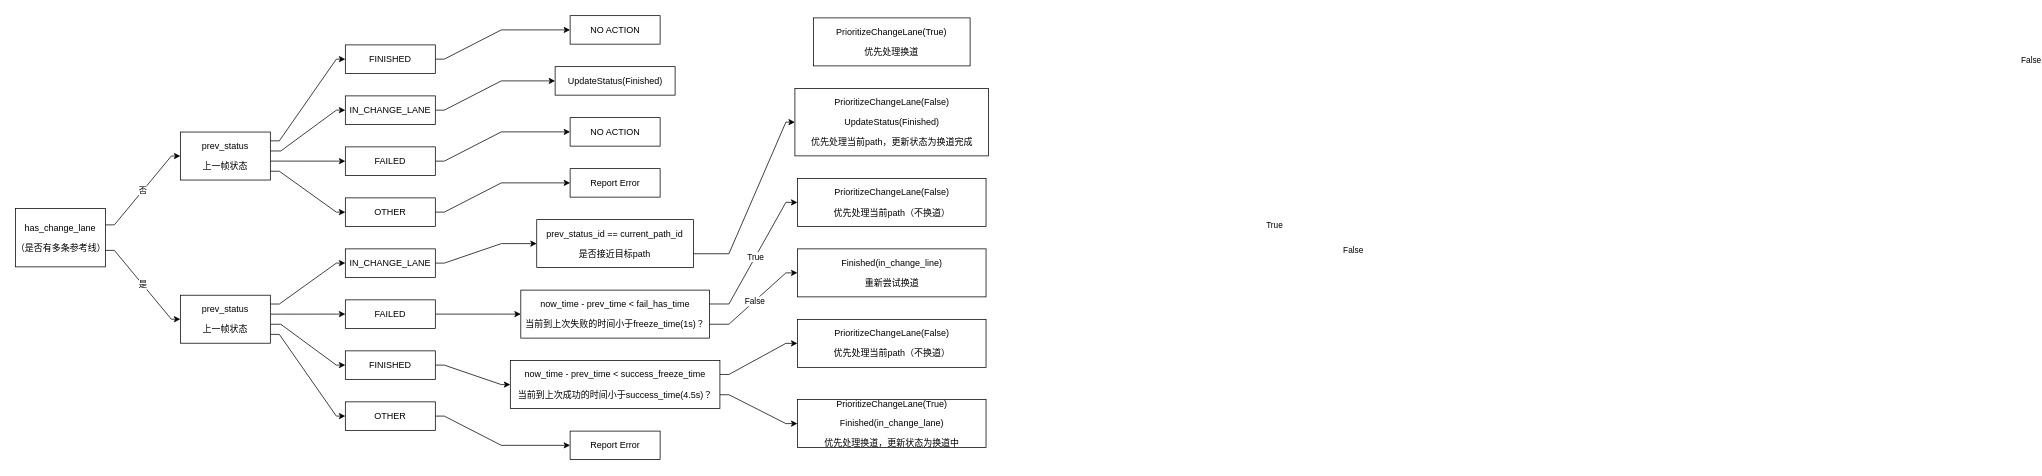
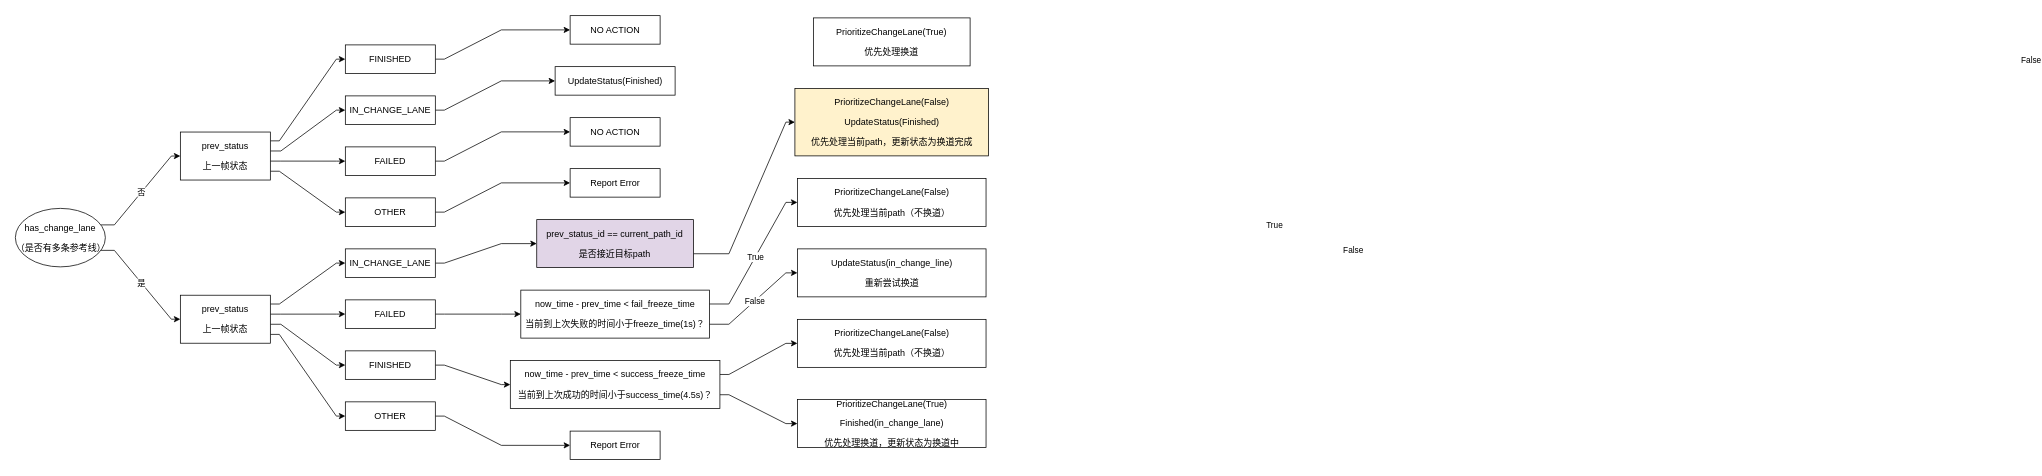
- <mxCell id="43" value="&lt;p&gt;PrioritizeChangeLane(False)&lt;br&gt;&lt;/p&gt;&lt;p&gt;UpdateStatus(Finished)&lt;br&gt;&lt;/p&gt;&lt;p&gt;优先处理当前path，更新状态为换道完成&lt;/p&gt;" style="rounded=0;whiteSpace=wrap;html=1;" parent="1" vertex="1"><mxGeometry x="1059.5" y="117" width="258.25" height="90" as="geometry" /></mxCell>
+ <mxCell id="43" value="&lt;p&gt;PrioritizeChangeLane(False)&lt;br&gt;&lt;/p&gt;&lt;p&gt;UpdateStatus(Finished)&lt;br&gt;&lt;/p&gt;&lt;p&gt;优先处理当前path，更新状态为换道完成&lt;/p&gt;" style="rounded=0;whiteSpace=wrap;html=1;fillColor=#fff2cc;" parent="1" vertex="1"><mxGeometry x="1059.5" y="117" width="258.25" height="90" as="geometry" /></mxCell>
- <mxCell id="4" value="&lt;p&gt;has_change_lane&lt;/p&gt;&lt;p&gt;（是否有多条参考线）&lt;/p&gt;" style="rounded=0;whiteSpace=wrap;html=1;" parent="1" vertex="1"><mxGeometry y="277" width="120" height="78" as="geometry" x="20" /></mxCell>
+ <mxCell id="4" value="&lt;p&gt;has_change_lane&lt;/p&gt;&lt;p&gt;（是否有多条参考线）&lt;/p&gt;" style="ellipse;whiteSpace=wrap;html=1;" parent="1" vertex="1"><mxGeometry y="277" width="120" height="78" as="geometry" x="20" /></mxCell>
- <mxCell id="37" value="&lt;p&gt;prev_status_id == current_path_id&lt;/p&gt;&lt;p&gt;&lt;span&gt;是否接近目标path&lt;/span&gt;&lt;/p&gt;" style="rounded=0;whiteSpace=wrap;html=1;" parent="1" vertex="1"><mxGeometry x="715.25" y="292" width="209" height="64" as="geometry" /></mxCell>
+ <mxCell id="37" value="&lt;p&gt;prev_status_id == current_path_id&lt;/p&gt;&lt;p&gt;&lt;span&gt;是否接近目标path&lt;/span&gt;&lt;/p&gt;" style="rounded=0;whiteSpace=wrap;html=1;fillColor=#e1d5e7;" parent="1" vertex="1"><mxGeometry x="715.25" y="292" width="209" height="64" as="geometry" /></mxCell>
- <mxCell id="45" value="&lt;p&gt;Finished(in_change_line)&lt;/p&gt;&lt;p&gt;重新尝试换道&lt;/p&gt;" style="rounded=0;whiteSpace=wrap;html=1;" parent="1" vertex="1"><mxGeometry x="1062.875" y="331" width="251.5" height="64" as="geometry" /></mxCell>
+ <mxCell id="45" value="&lt;p&gt;UpdateStatus(in_change_line)&lt;/p&gt;&lt;p&gt;重新尝试换道&lt;/p&gt;" style="rounded=0;whiteSpace=wrap;html=1;" parent="1" vertex="1"><mxGeometry x="1062.875" y="331" width="251.5" height="64" as="geometry" /></mxCell>
- <mxCell id="40" value="&lt;p&gt;now_time - prev_time &amp;lt; fail_has_time&lt;/p&gt;&lt;p&gt;当前到上次失败的时间小于freeze_time(1s)？&lt;/p&gt;" style="rounded=0;whiteSpace=wrap;html=1;" parent="1" vertex="1"><mxGeometry x="694" y="386" width="251.5" height="64" as="geometry" /></mxCell>
+ <mxCell id="40" value="&lt;p&gt;now_time - prev_time &amp;lt; fail_freeze_time&lt;/p&gt;&lt;p&gt;当前到上次失败的时间小于freeze_time(1s)？&lt;/p&gt;" style="rounded=0;whiteSpace=wrap;html=1;" parent="1" vertex="1"><mxGeometry x="694" y="386" width="251.5" height="64" as="geometry" /></mxCell>
